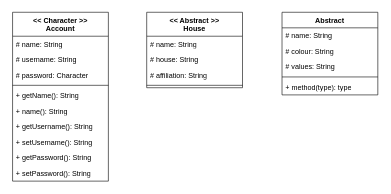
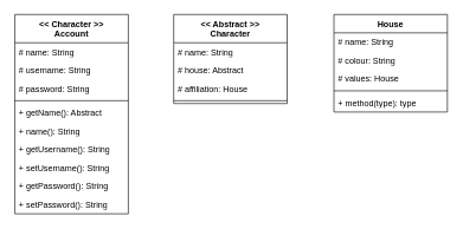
- <mxCell id="18" value="Abstract" style="swimlane;fontStyle=1;align=center;verticalAlign=top;childLayout=stackLayout;horizontal=1;startSize=26;horizontalStack=0;resizeParent=1;resizeParentMax=0;resizeLast=0;collapsible=1;marginBottom=0;whiteSpace=wrap;html=1;" vertex="1" parent="1"><mxGeometry x="470" y="20" width="160" height="138" as="geometry" /></mxCell>
+ <mxCell id="18" value="House" style="swimlane;fontStyle=1;align=center;verticalAlign=top;childLayout=stackLayout;horizontal=1;startSize=26;horizontalStack=0;resizeParent=1;resizeParentMax=0;resizeLast=0;collapsible=1;marginBottom=0;whiteSpace=wrap;html=1;" vertex="1" parent="1"><mxGeometry x="470" y="20" width="160" height="138" as="geometry" /></mxCell>
- <mxCell id="2" value="&lt;div&gt;&amp;lt;&amp;lt; Abstract &amp;gt;&amp;gt;&lt;/div&gt;&lt;div&gt;House&lt;br&gt;&lt;/div&gt;" style="swimlane;fontStyle=1;align=center;verticalAlign=top;childLayout=stackLayout;horizontal=1;startSize=40;horizontalStack=0;resizeParent=1;resizeParentMax=0;resizeLast=0;collapsible=1;marginBottom=0;whiteSpace=wrap;html=1;" vertex="1" parent="1"><mxGeometry x="244" y="20" width="160" height="126" as="geometry" /></mxCell>
+ <mxCell id="2" value="&lt;div&gt;&amp;lt;&amp;lt; Abstract &amp;gt;&amp;gt;&lt;/div&gt;&lt;div&gt;Character&lt;br&gt;&lt;/div&gt;" style="swimlane;fontStyle=1;align=center;verticalAlign=top;childLayout=stackLayout;horizontal=1;startSize=40;horizontalStack=0;resizeParent=1;resizeParentMax=0;resizeLast=0;collapsible=1;marginBottom=0;whiteSpace=wrap;html=1;" vertex="1" parent="1"><mxGeometry x="244" y="20" width="160" height="126" as="geometry" /></mxCell>
- <mxCell id="4" value="# house: String" style="text;strokeColor=none;fillColor=none;align=left;verticalAlign=top;spacingLeft=4;spacingRight=4;overflow=hidden;rotatable=0;points=[[0,0.5],[1,0.5]];portConstraint=eastwest;whiteSpace=wrap;html=1;" vertex="1" parent="2"><mxGeometry y="66" width="160" height="26" as="geometry" /></mxCell>
+ <mxCell id="4" value="# house: Abstract" style="text;strokeColor=none;fillColor=none;align=left;verticalAlign=top;spacingLeft=4;spacingRight=4;overflow=hidden;rotatable=0;points=[[0,0.5],[1,0.5]];portConstraint=eastwest;whiteSpace=wrap;html=1;" vertex="1" parent="2"><mxGeometry y="66" width="160" height="26" as="geometry" /></mxCell>
- <mxCell id="21" value="# values: String" style="text;strokeColor=none;fillColor=none;align=left;verticalAlign=top;spacingLeft=4;spacingRight=4;overflow=hidden;rotatable=0;points=[[0,0.5],[1,0.5]];portConstraint=eastwest;whiteSpace=wrap;html=1;" vertex="1" parent="18"><mxGeometry y="78" width="160" height="26" as="geometry" /></mxCell>
+ <mxCell id="21" value="# values: House" style="text;strokeColor=none;fillColor=none;align=left;verticalAlign=top;spacingLeft=4;spacingRight=4;overflow=hidden;rotatable=0;points=[[0,0.5],[1,0.5]];portConstraint=eastwest;whiteSpace=wrap;html=1;" vertex="1" parent="18"><mxGeometry y="78" width="160" height="26" as="geometry" /></mxCell>
- <mxCell id="10" value="# password: Character" style="text;strokeColor=none;fillColor=none;align=left;verticalAlign=top;spacingLeft=4;spacingRight=4;overflow=hidden;rotatable=0;points=[[0,0.5],[1,0.5]];portConstraint=eastwest;whiteSpace=wrap;html=1;" vertex="1" parent="7"><mxGeometry y="92" width="160" height="26" as="geometry" /></mxCell>
+ <mxCell id="10" value="# password: String" style="text;strokeColor=none;fillColor=none;align=left;verticalAlign=top;spacingLeft=4;spacingRight=4;overflow=hidden;rotatable=0;points=[[0,0.5],[1,0.5]];portConstraint=eastwest;whiteSpace=wrap;html=1;" vertex="1" parent="7"><mxGeometry y="92" width="160" height="26" as="geometry" /></mxCell>
- <mxCell id="5" value="# affiliation: String" style="text;strokeColor=none;fillColor=none;align=left;verticalAlign=top;spacingLeft=4;spacingRight=4;overflow=hidden;rotatable=0;points=[[0,0.5],[1,0.5]];portConstraint=eastwest;whiteSpace=wrap;html=1;" vertex="1" parent="2"><mxGeometry y="92" width="160" height="26" as="geometry" /></mxCell>
+ <mxCell id="5" value="# affiliation: House" style="text;strokeColor=none;fillColor=none;align=left;verticalAlign=top;spacingLeft=4;spacingRight=4;overflow=hidden;rotatable=0;points=[[0,0.5],[1,0.5]];portConstraint=eastwest;whiteSpace=wrap;html=1;" vertex="1" parent="2"><mxGeometry y="92" width="160" height="26" as="geometry" /></mxCell>
- <mxCell id="12" value="+ getName(): String" style="text;strokeColor=none;fillColor=none;align=left;verticalAlign=top;spacingLeft=4;spacingRight=4;overflow=hidden;rotatable=0;points=[[0,0.5],[1,0.5]];portConstraint=eastwest;whiteSpace=wrap;html=1;" vertex="1" parent="7"><mxGeometry y="126" width="160" height="26" as="geometry" /></mxCell>
+ <mxCell id="12" value="+ getName(): Abstract" style="text;strokeColor=none;fillColor=none;align=left;verticalAlign=top;spacingLeft=4;spacingRight=4;overflow=hidden;rotatable=0;points=[[0,0.5],[1,0.5]];portConstraint=eastwest;whiteSpace=wrap;html=1;" vertex="1" parent="7"><mxGeometry y="126" width="160" height="26" as="geometry" /></mxCell>
